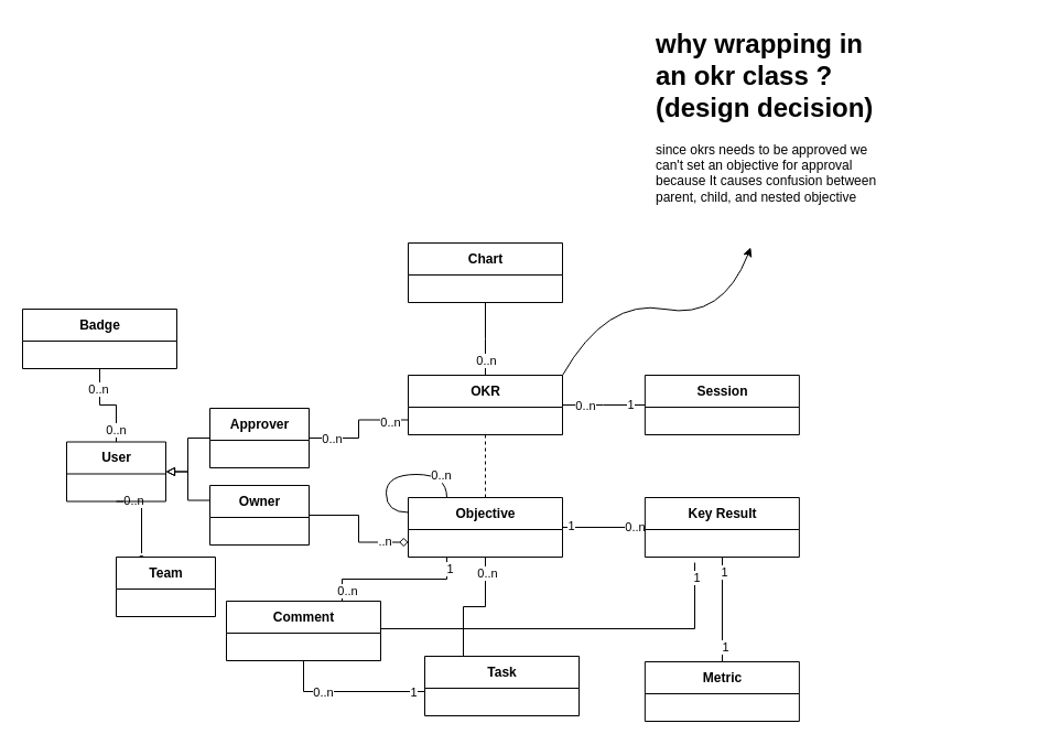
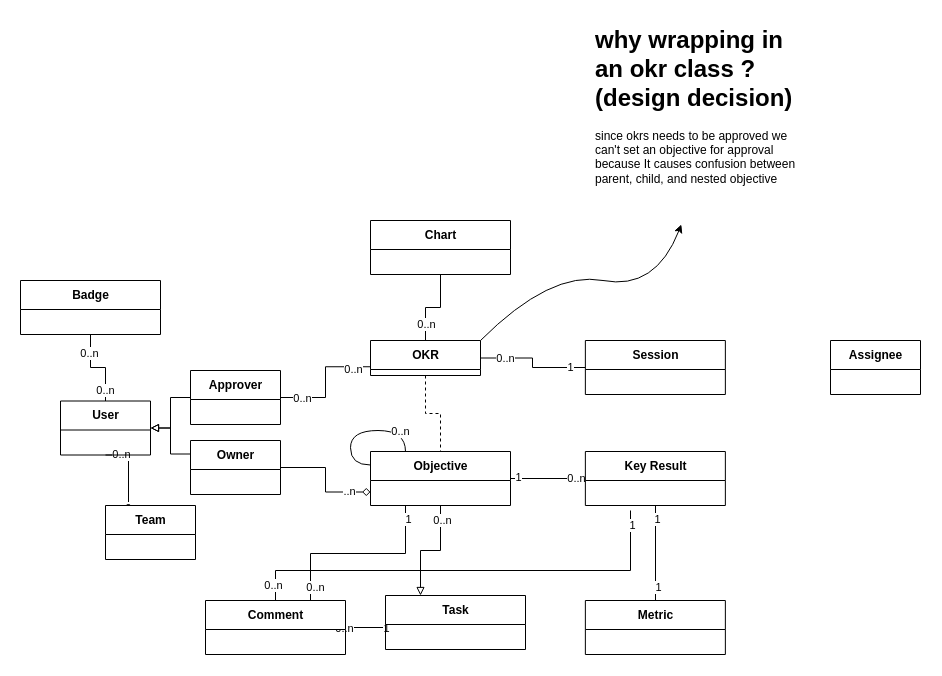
- <mxCell id="6" value="OKR" style="swimlane;fontStyle=1;align=center;verticalAlign=middle;childLayout=stackLayout;horizontal=1;startSize=29;horizontalStack=0;resizeParent=1;resizeParentMax=0;resizeLast=0;collapsible=0;marginBottom=0;html=1;" vertex="1" parent="1"><mxGeometry x="370" y="340" width="140" height="54" as="geometry" /></mxCell>
+ <mxCell id="6" value="OKR" style="swimlane;fontStyle=1;align=center;verticalAlign=middle;childLayout=stackLayout;horizontal=1;startSize=29;horizontalStack=0;resizeParent=1;resizeParentMax=0;resizeLast=0;collapsible=0;marginBottom=0;html=1;" vertex="1" parent="1"><mxGeometry x="370" y="340" width="110" height="35" as="geometry" /></mxCell>
+ <mxCell id="20" value="Assignee" style="swimlane;fontStyle=1;align=center;verticalAlign=middle;childLayout=stackLayout;horizontal=1;startSize=29;horizontalStack=0;resizeParent=1;resizeParentMax=0;resizeLast=0;collapsible=0;marginBottom=0;html=1;" vertex="1" parent="1"><mxGeometry x="830" y="340" width="90" height="54" as="geometry" /></mxCell>
- <mxCell id="34" value="Comment" style="swimlane;fontStyle=1;align=center;verticalAlign=middle;childLayout=stackLayout;horizontal=1;startSize=29;horizontalStack=0;resizeParent=1;resizeParentMax=0;resizeLast=0;collapsible=0;marginBottom=0;html=1;" vertex="1" parent="1"><mxGeometry x="205" y="545" width="140" height="54" as="geometry" /></mxCell>
+ <mxCell id="34" value="Comment" style="swimlane;fontStyle=1;align=center;verticalAlign=middle;childLayout=stackLayout;horizontal=1;startSize=29;horizontalStack=0;resizeParent=1;resizeParentMax=0;resizeLast=0;collapsible=0;marginBottom=0;html=1;" vertex="1" parent="1"><mxGeometry x="205" y="600" width="140" height="54" as="geometry" /></mxCell>
- <mxCell id="49" style="rounded=0;orthogonalLoop=1;jettySize=auto;html=1;entryX=0.25;entryY=0;entryDx=0;entryDy=0;endArrow=none;endFill=0;edgeStyle=orthogonalEdgeStyle;" edge="1" parent="1" source="46" target="35"><mxGeometry relative="1" as="geometry" /></mxCell>
+ <mxCell id="49" style="rounded=0;orthogonalLoop=1;jettySize=auto;html=1;entryX=0.25;entryY=0;entryDx=0;entryDy=0;endArrow=block;endFill=0;edgeStyle=orthogonalEdgeStyle;" edge="1" parent="1" source="46" target="35"><mxGeometry relative="1" as="geometry" /></mxCell>
